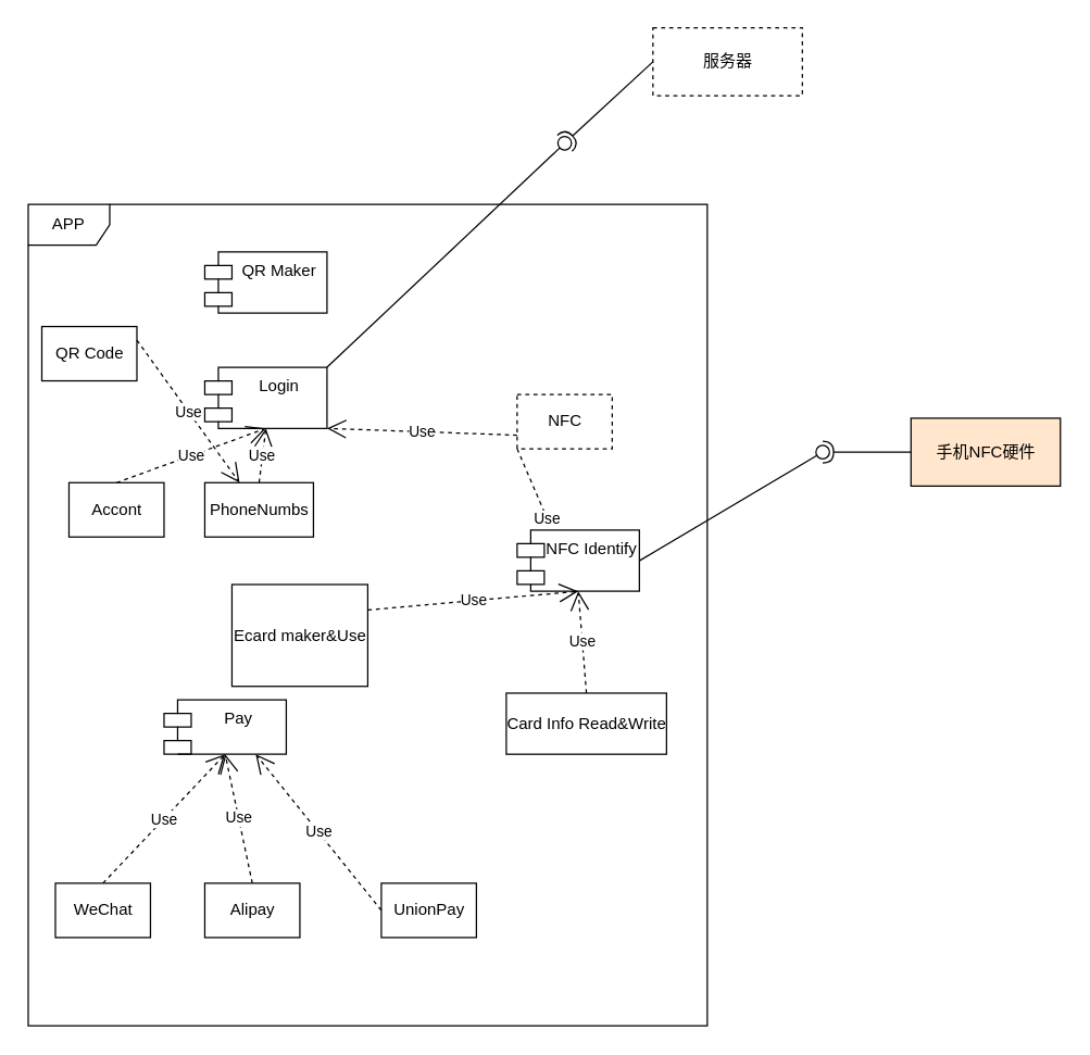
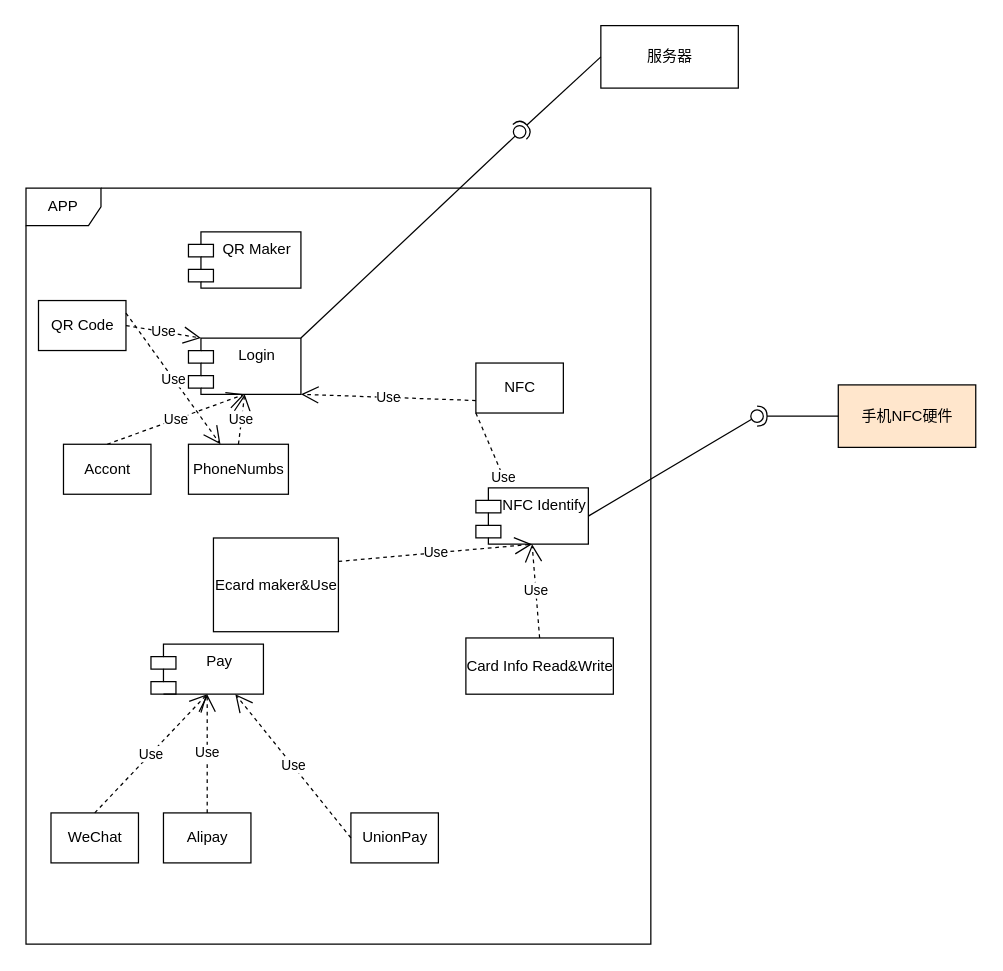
- <mxCell id="3" value="服务器" style="html=1;dashed=1;" vertex="1" parent="1"><mxGeometry x="480" y="20" width="110" height="50" as="geometry" /></mxCell>
+ <mxCell id="3" value="服务器" style="html=1;" vertex="1" parent="1"><mxGeometry x="480" y="20" width="110" height="50" as="geometry" /></mxCell>
+ <mxCell id="16" value="Use" style="endArrow=open;endSize=12;dashed=1;html=1;rounded=0;exitX=1;exitY=0.5;exitDx=0;exitDy=0;entryX=0;entryY=0;entryDx=10;entryDy=0;entryPerimeter=0;" edge="1" parent="1" source="7" target="4"><mxGeometry width="160" relative="1" as="geometry"><mxPoint x="140" y="290" as="sourcePoint" /><mxPoint x="300" y="290" as="targetPoint" /></mxGeometry></mxCell>
- <mxCell id="8" value="NFC" style="html=1;dashed=1;" vertex="1" parent="1"><mxGeometry x="380" y="290" width="70" height="40" as="geometry" /></mxCell>
+ <mxCell id="8" value="NFC" style="html=1;" vertex="1" parent="1"><mxGeometry x="380" y="290" width="70" height="40" as="geometry" /></mxCell>
- <mxCell id="22" value="Alipay" style="html=1;" vertex="1" parent="1"><mxGeometry x="150" y="650" width="70" height="40" as="geometry" /></mxCell>
+ <mxCell id="22" value="Alipay" style="html=1;" vertex="1" parent="1"><mxGeometry x="130" y="650" width="70" height="40" as="geometry" /></mxCell>
